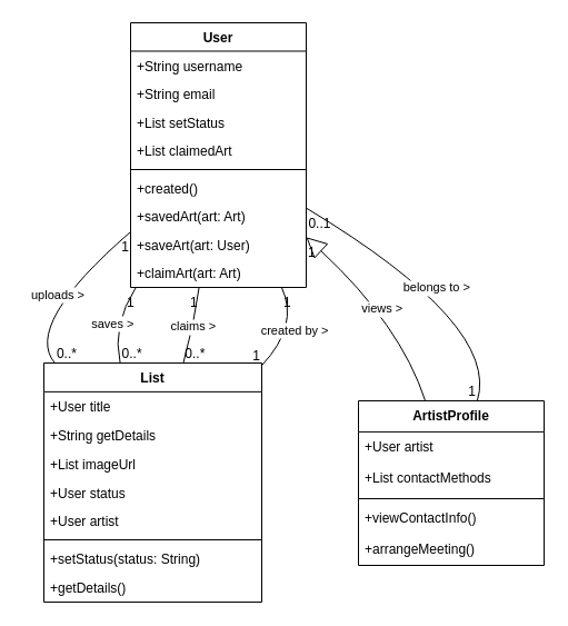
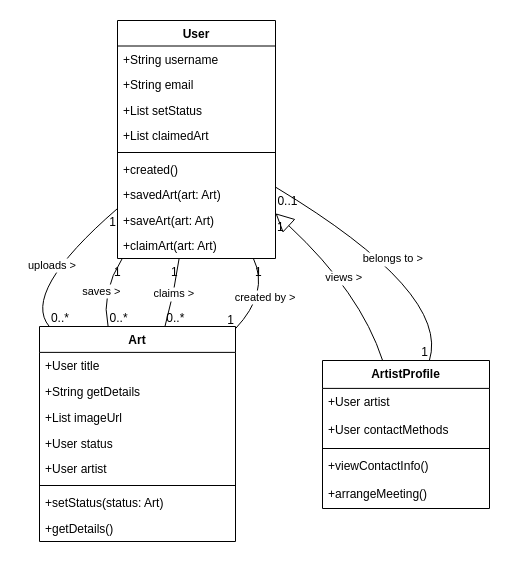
- <mxCell id="10" value="+saveArt(art: User)" style="text;strokeColor=none;fillColor=none;align=left;verticalAlign=top;spacingLeft=4;spacingRight=4;overflow=hidden;rotatable=0;points=[[0,0.5],[1,0.5]];portConstraint=eastwest;" vertex="1" parent="2"><mxGeometry y="187" width="158" height="26" as="geometry" /></mxCell>
+ <mxCell id="10" value="+saveArt(art: Art)" style="text;strokeColor=none;fillColor=none;align=left;verticalAlign=top;spacingLeft=4;spacingRight=4;overflow=hidden;rotatable=0;points=[[0,0.5],[1,0.5]];portConstraint=eastwest;" vertex="1" parent="2"><mxGeometry y="187" width="158" height="26" as="geometry" /></mxCell>
- <mxCell id="12" value="List" style="swimlane;fontStyle=1;align=center;verticalAlign=top;childLayout=stackLayout;horizontal=1;startSize=25.875;horizontalStack=0;resizeParent=1;resizeParentMax=0;resizeLast=0;collapsible=0;marginBottom=0;" vertex="1" parent="1"><mxGeometry x="39" y="326" width="196" height="215" as="geometry" /></mxCell>
+ <mxCell id="12" value="Art" style="swimlane;fontStyle=1;align=center;verticalAlign=top;childLayout=stackLayout;horizontal=1;startSize=25.875;horizontalStack=0;resizeParent=1;resizeParentMax=0;resizeLast=0;collapsible=0;marginBottom=0;" vertex="1" parent="1"><mxGeometry x="39" y="326" width="196" height="215" as="geometry" /></mxCell>
- <mxCell id="23" value="+List contactMethods" style="text;strokeColor=none;fillColor=none;align=left;verticalAlign=top;spacingLeft=4;spacingRight=4;overflow=hidden;rotatable=0;points=[[0,0.5],[1,0.5]];portConstraint=eastwest;" vertex="1" parent="21"><mxGeometry y="56" width="167" height="28" as="geometry" /></mxCell>
+ <mxCell id="23" value="+User contactMethods" style="text;strokeColor=none;fillColor=none;align=left;verticalAlign=top;spacingLeft=4;spacingRight=4;overflow=hidden;rotatable=0;points=[[0,0.5],[1,0.5]];portConstraint=eastwest;" vertex="1" parent="21"><mxGeometry y="56" width="167" height="28" as="geometry" /></mxCell>
- <mxCell id="19" value="+setStatus(status: String)" style="text;strokeColor=none;fillColor=none;align=left;verticalAlign=top;spacingLeft=4;spacingRight=4;overflow=hidden;rotatable=0;points=[[0,0.5],[1,0.5]];portConstraint=eastwest;" vertex="1" parent="12"><mxGeometry y="163" width="196" height="26" as="geometry" /></mxCell>
+ <mxCell id="19" value="+setStatus(status: Art)" style="text;strokeColor=none;fillColor=none;align=left;verticalAlign=top;spacingLeft=4;spacingRight=4;overflow=hidden;rotatable=0;points=[[0,0.5],[1,0.5]];portConstraint=eastwest;" vertex="1" parent="12"><mxGeometry y="163" width="196" height="26" as="geometry" /></mxCell>
